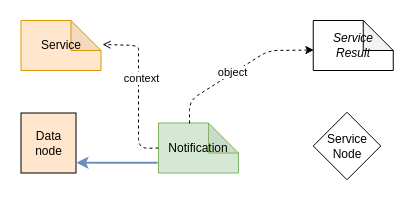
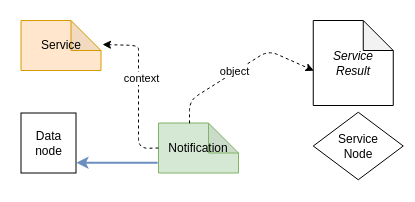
- <mxCell id="5" value="" style="endArrow=open;html=1;exitX=0;exitY=0.5;exitDx=0;exitDy=0;exitPerimeter=0;entryX=1.019;entryY=0.48;entryDx=0;entryDy=0;entryPerimeter=0;dashed=1;" edge="1" parent="1" source="3" target="4"><mxGeometry width="50" height="50" relative="1" as="geometry"><mxPoint x="298" y="100" as="sourcePoint" /><mxPoint x="348" y="50" as="targetPoint" /><Array as="points"><mxPoint x="138" y="148" /><mxPoint x="138" y="60" /><mxPoint x="138" y="45" /></Array></mxGeometry></mxCell>
+ <mxCell id="5" value="" style="endArrow=classic;html=1;exitX=0;exitY=0.5;exitDx=0;exitDy=0;exitPerimeter=0;entryX=1.019;entryY=0.48;entryDx=0;entryDy=0;entryPerimeter=0;dashed=1;" edge="1" parent="1" source="3" target="4"><mxGeometry width="50" height="50" relative="1" as="geometry"><mxPoint x="298" y="100" as="sourcePoint" /><mxPoint x="348" y="50" as="targetPoint" /><Array as="points"><mxPoint x="138" y="148" /><mxPoint x="138" y="60" /><mxPoint x="138" y="45" /></Array></mxGeometry></mxCell>
- <mxCell id="9" value="&lt;i&gt;Service&lt;br&gt;Result&lt;br&gt;&lt;/i&gt;" style="shape=note;whiteSpace=wrap;html=1;backgroundOutline=1;darkOpacity=0.05;" vertex="1" parent="1"><mxGeometry x="312.75" y="20" width="80" height="50" as="geometry" /></mxCell>
+ <mxCell id="9" value="&lt;i&gt;Service&lt;br&gt;Result&lt;br&gt;&lt;/i&gt;" style="shape=note;whiteSpace=wrap;html=1;backgroundOutline=1;darkOpacity=0.05;" vertex="1" parent="1"><mxGeometry x="312.75" y="20" width="80" height="85" as="geometry" /></mxCell>
- <mxCell id="2" value="Data node" style="rounded=0;whiteSpace=wrap;html=1;rotation=0;fillColor=#ffe6cc;" vertex="1" parent="1"><mxGeometry x="20.5" y="112.5" width="55" height="60" as="geometry" /></mxCell>
+ <mxCell id="2" value="Data node" style="rounded=0;whiteSpace=wrap;html=1;rotation=0;" vertex="1" parent="1"><mxGeometry x="20.5" y="112.5" width="55" height="60" as="geometry" /></mxCell>
- <mxCell id="7" value="Service&lt;br&gt;Node" style="rhombus;whiteSpace=wrap;html=1;" vertex="1" parent="1"><mxGeometry x="312.75" y="111.75" width="67.5" height="67.5" as="geometry" /></mxCell>
+ <mxCell id="7" value="Service&lt;br&gt;Node" style="rhombus;whiteSpace=wrap;html=1;" vertex="1" parent="1"><mxGeometry x="312.75" y="111.75" width="90" height="67.5" as="geometry" /></mxCell>
